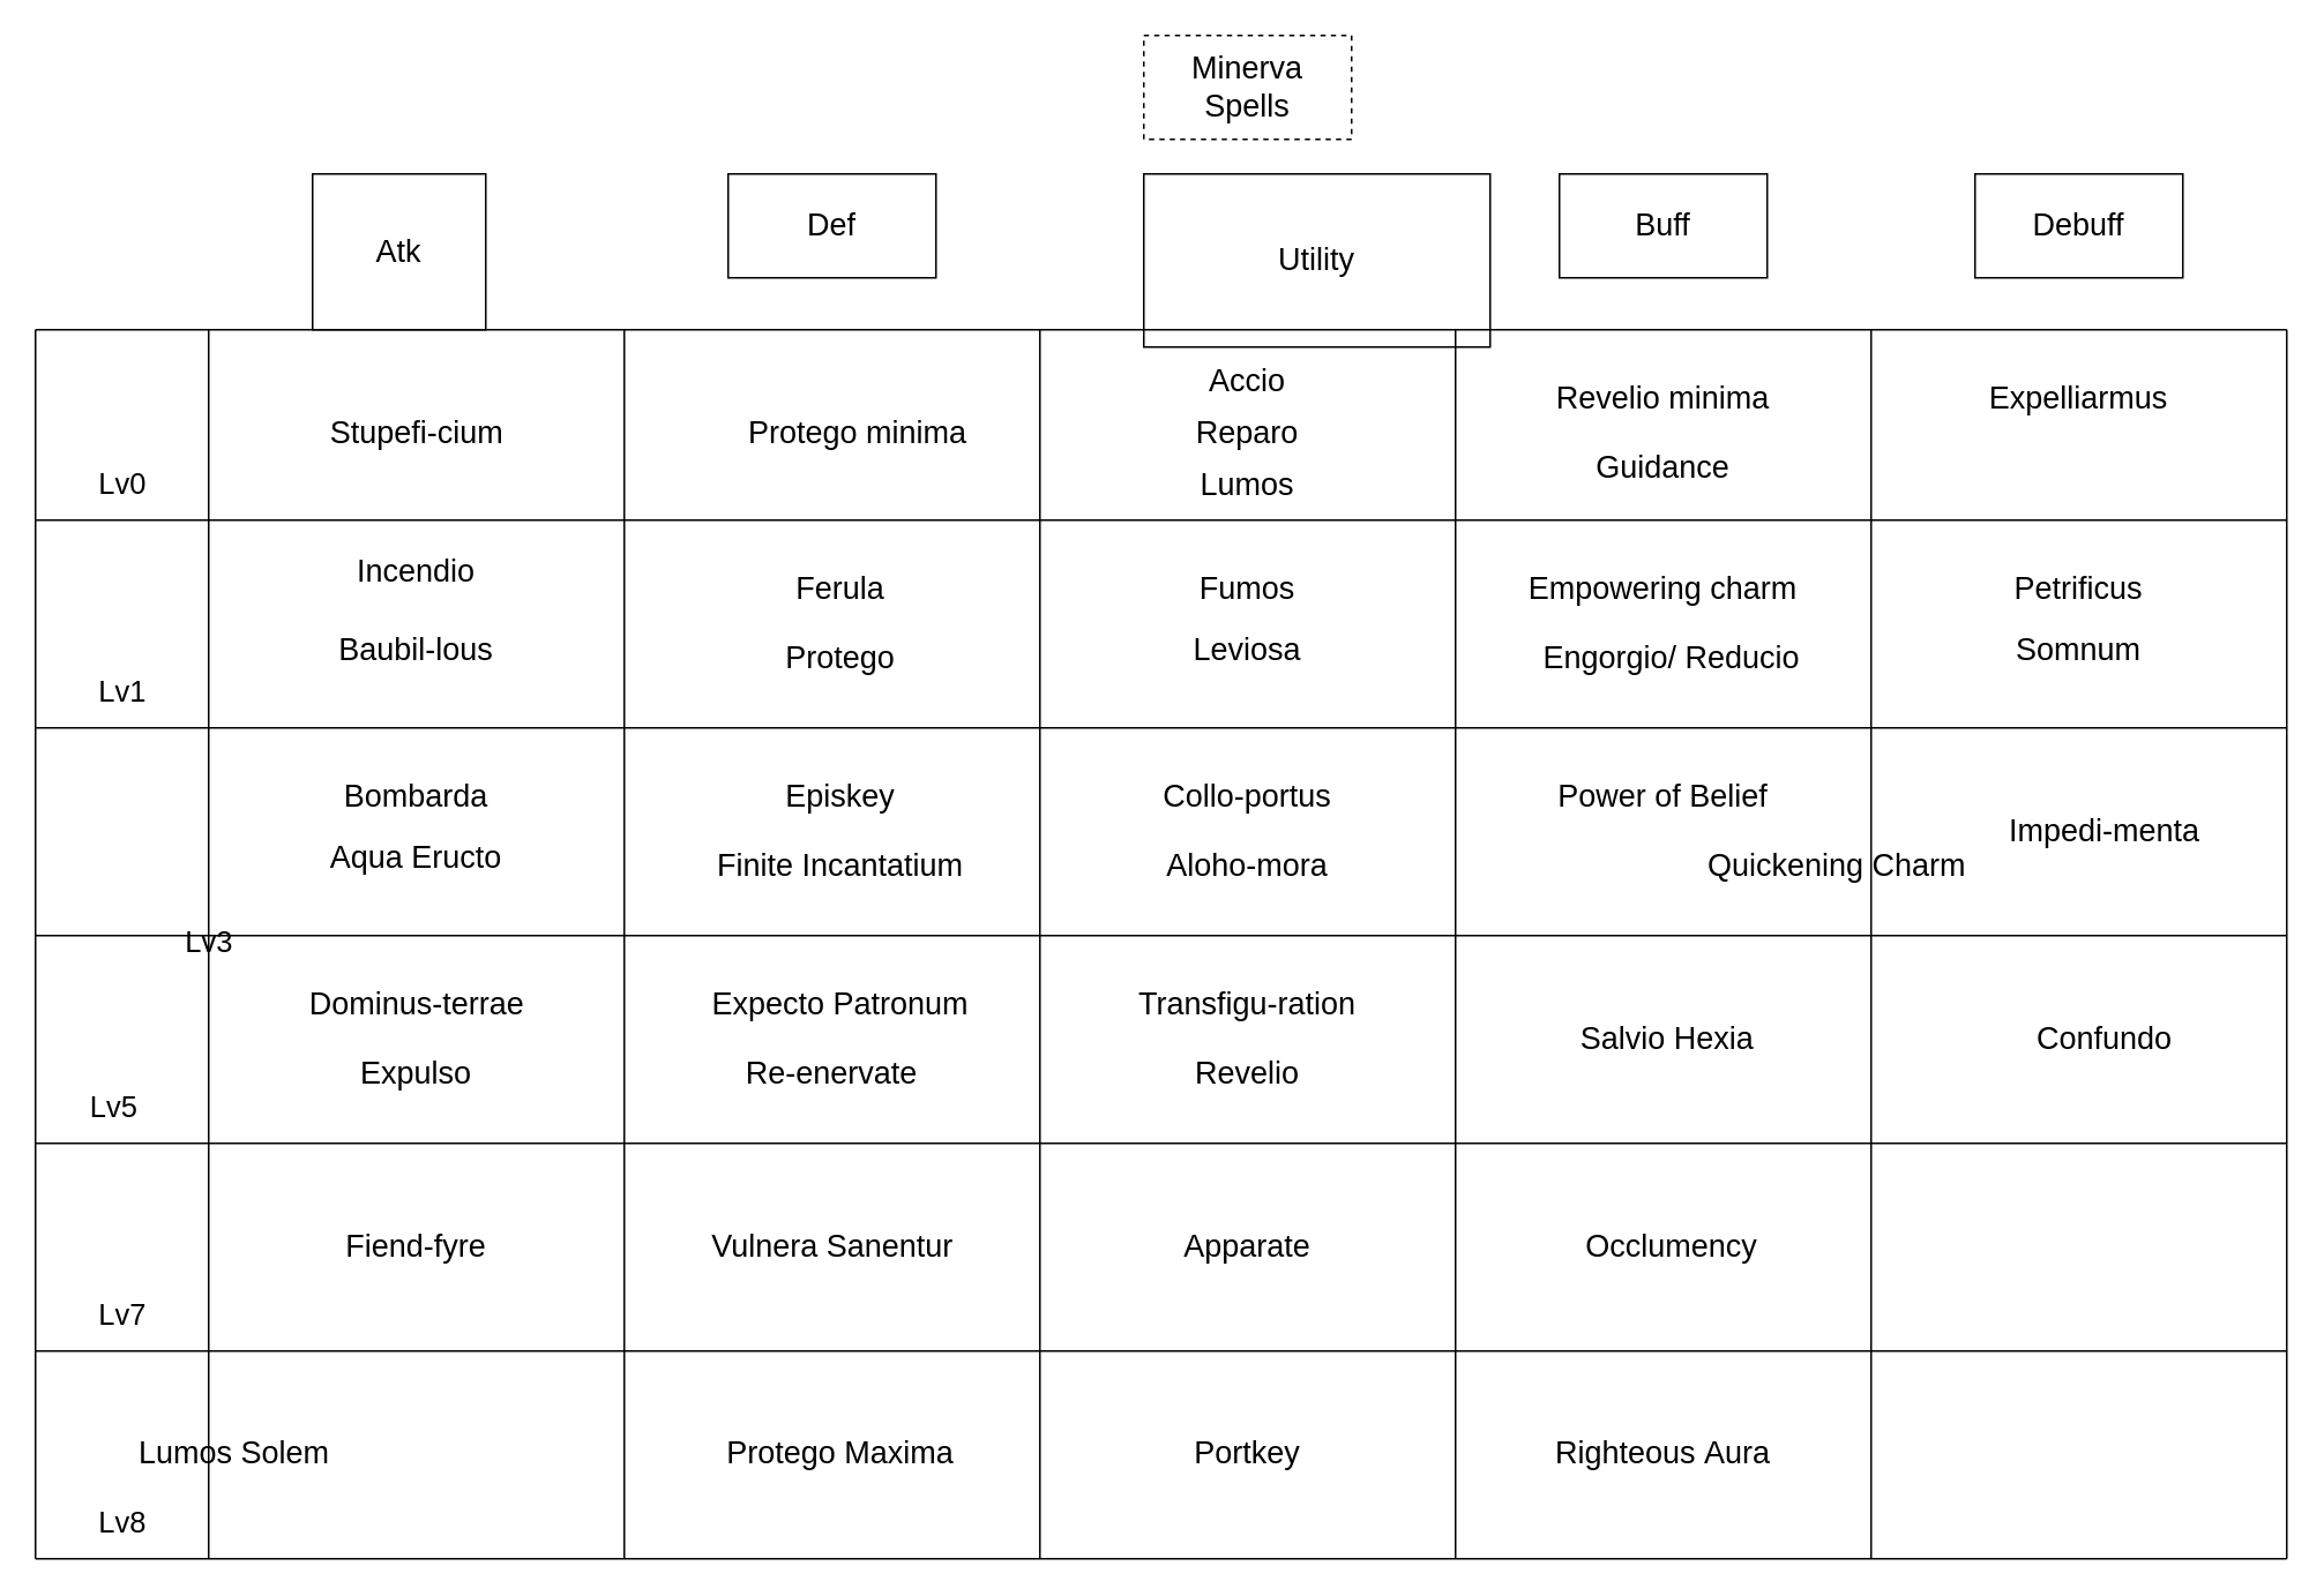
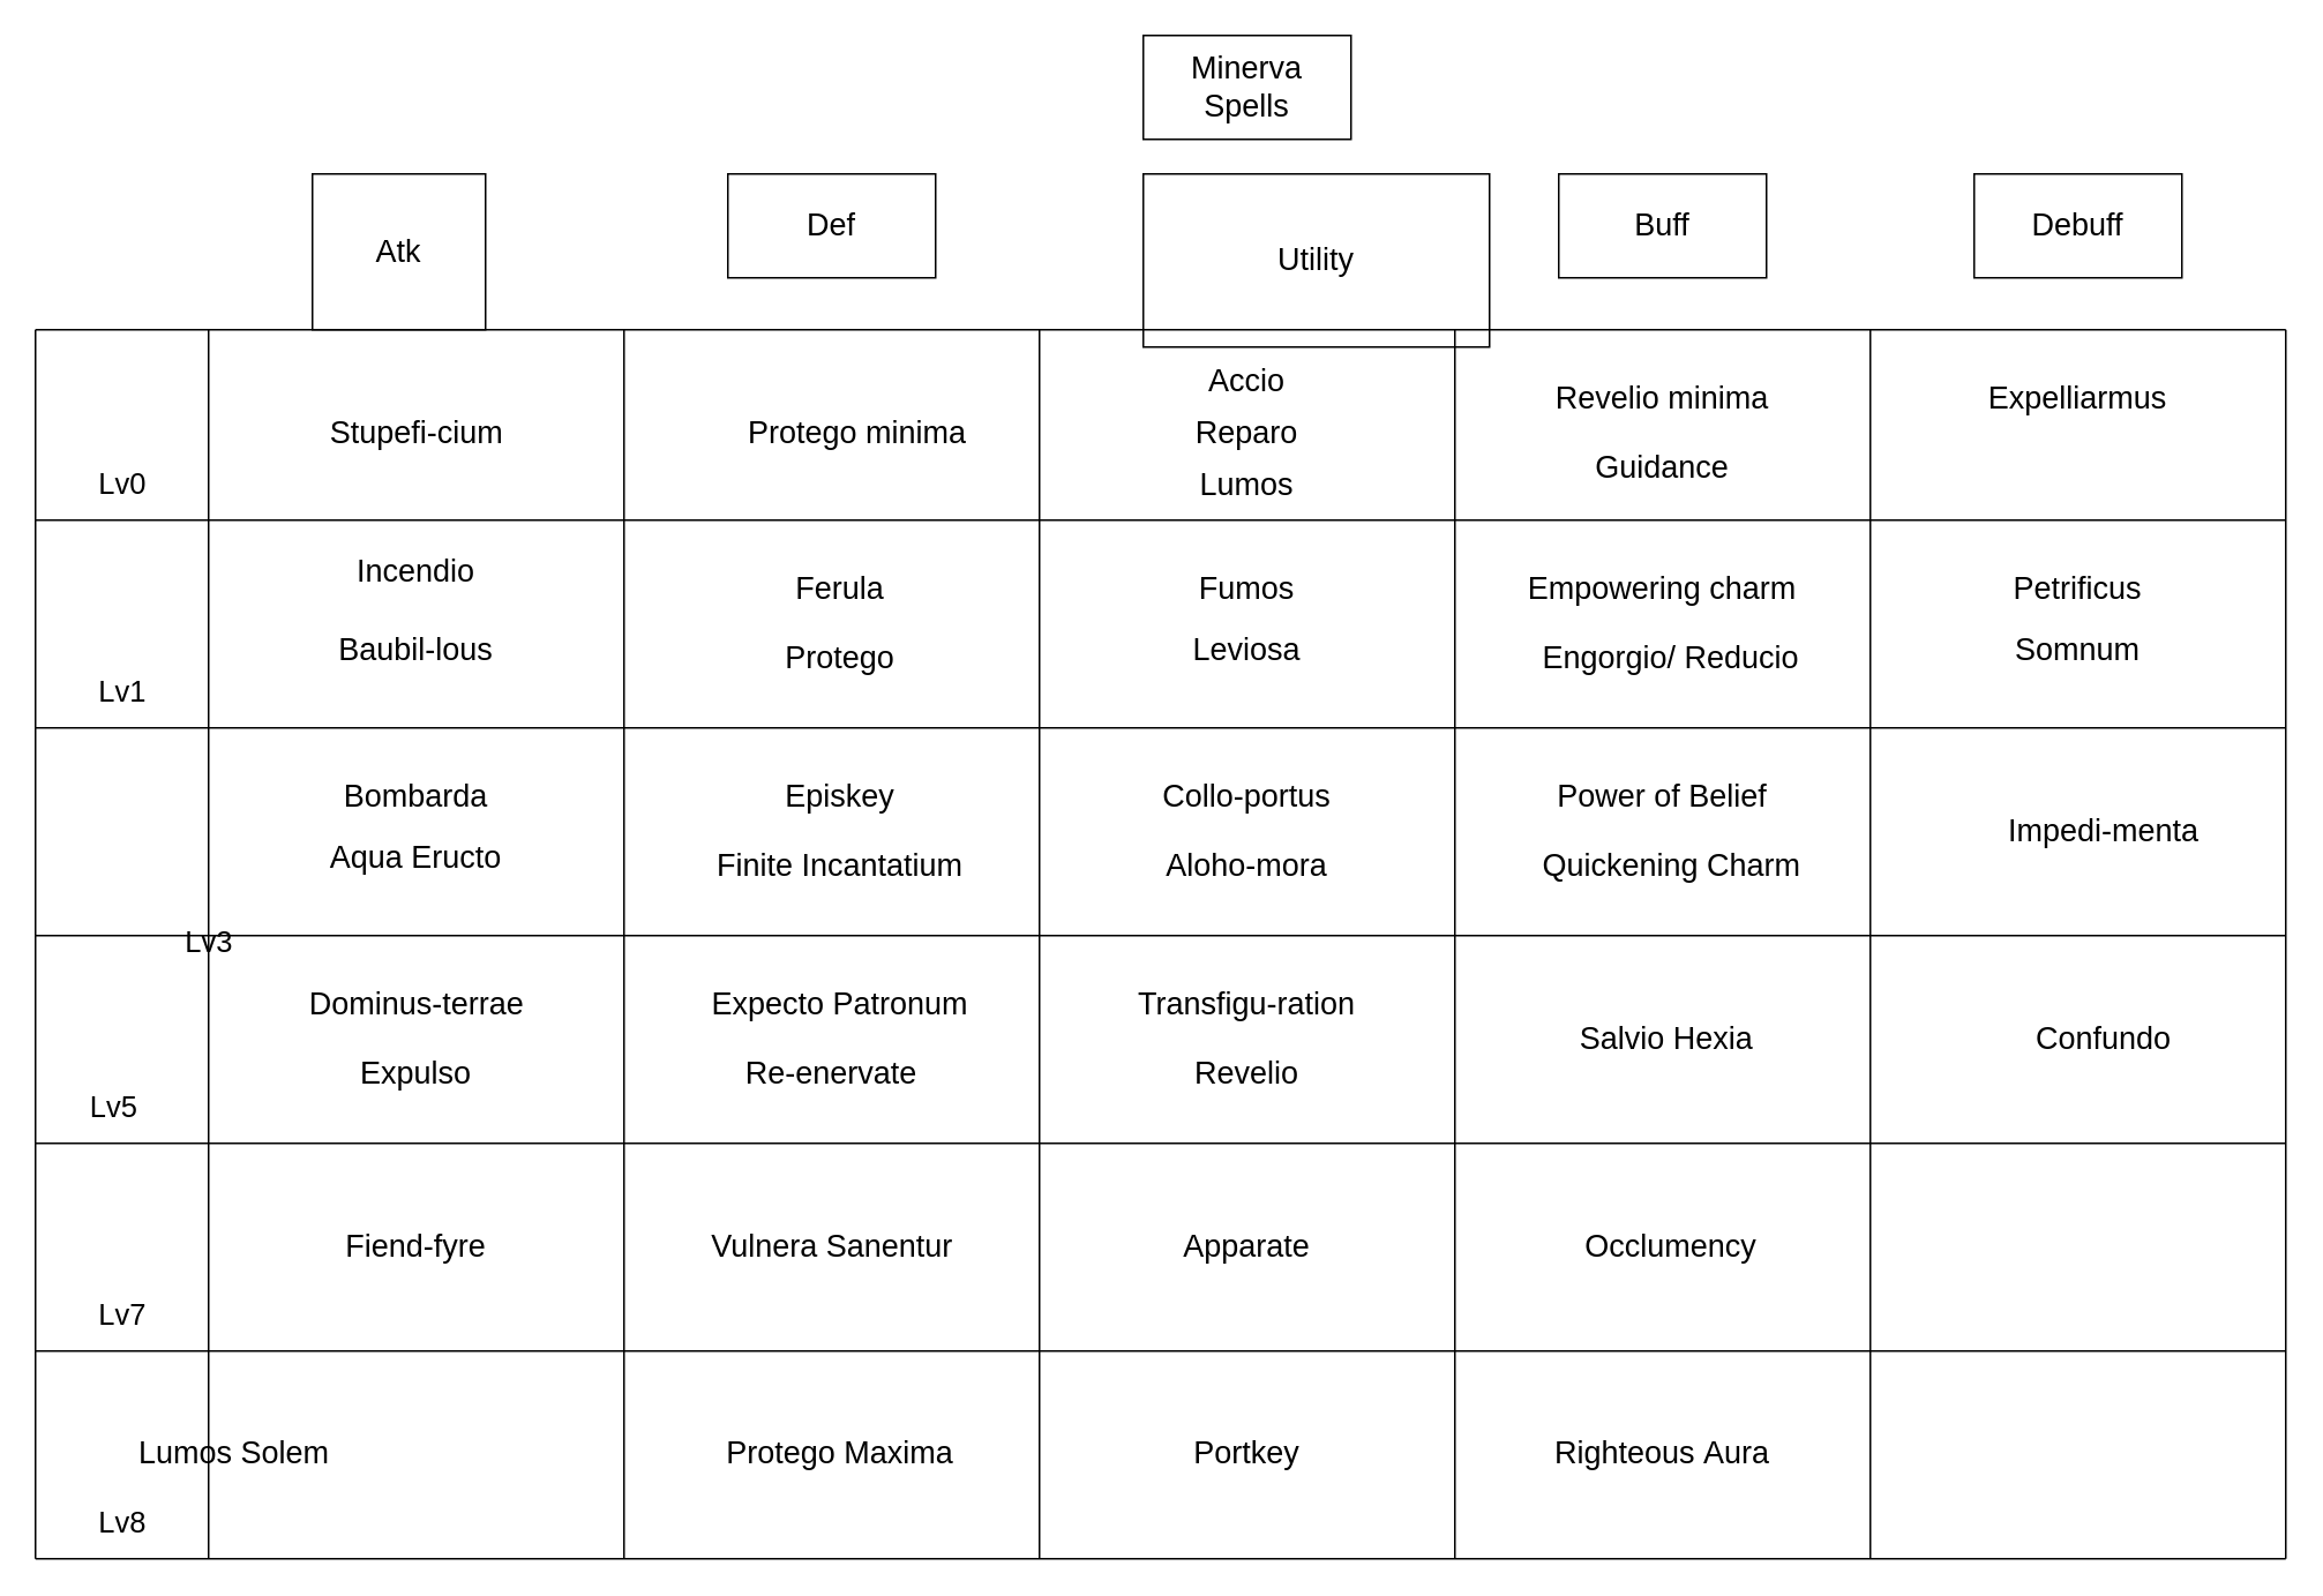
- <mxCell id="2" value="&lt;font style=&quot;font-size: 18px&quot;&gt;Minerva&lt;br&gt;Spells&lt;br&gt;&lt;/font&gt;" style="rounded=0;whiteSpace=wrap;html=1;movable=0;resizable=0;rotatable=0;deletable=0;editable=0;connectable=0;dashed=1;" parent="1" vertex="1"><mxGeometry x="660" y="20" width="120" height="60" as="geometry" /></mxCell>
+ <mxCell id="2" value="&lt;font style=&quot;font-size: 18px&quot;&gt;Minerva&lt;br&gt;Spells&lt;br&gt;&lt;/font&gt;" style="rounded=0;whiteSpace=wrap;html=1;movable=0;resizable=0;rotatable=0;deletable=0;editable=0;connectable=0;" parent="1" vertex="1"><mxGeometry x="660" y="20" width="120" height="60" as="geometry" /></mxCell>
- <mxCell id="60" value="&lt;font style=&quot;font-size: 18px&quot;&gt;Quickening&amp;nbsp;Charm&lt;/font&gt;" style="text;html=1;strokeColor=none;fillColor=none;align=center;verticalAlign=middle;whiteSpace=wrap;rounded=0;" vertex="1" parent="1"><mxGeometry x="987.5" y="490" width="145" height="20" as="geometry" /></mxCell>
+ <mxCell id="60" value="&lt;font style=&quot;font-size: 18px&quot;&gt;Quickening&amp;nbsp;Charm&lt;/font&gt;" style="text;html=1;strokeColor=none;fillColor=none;align=center;verticalAlign=middle;whiteSpace=wrap;rounded=0;" vertex="1" parent="1"><mxGeometry x="892.5" y="490" width="145" height="20" as="geometry" /></mxCell>
